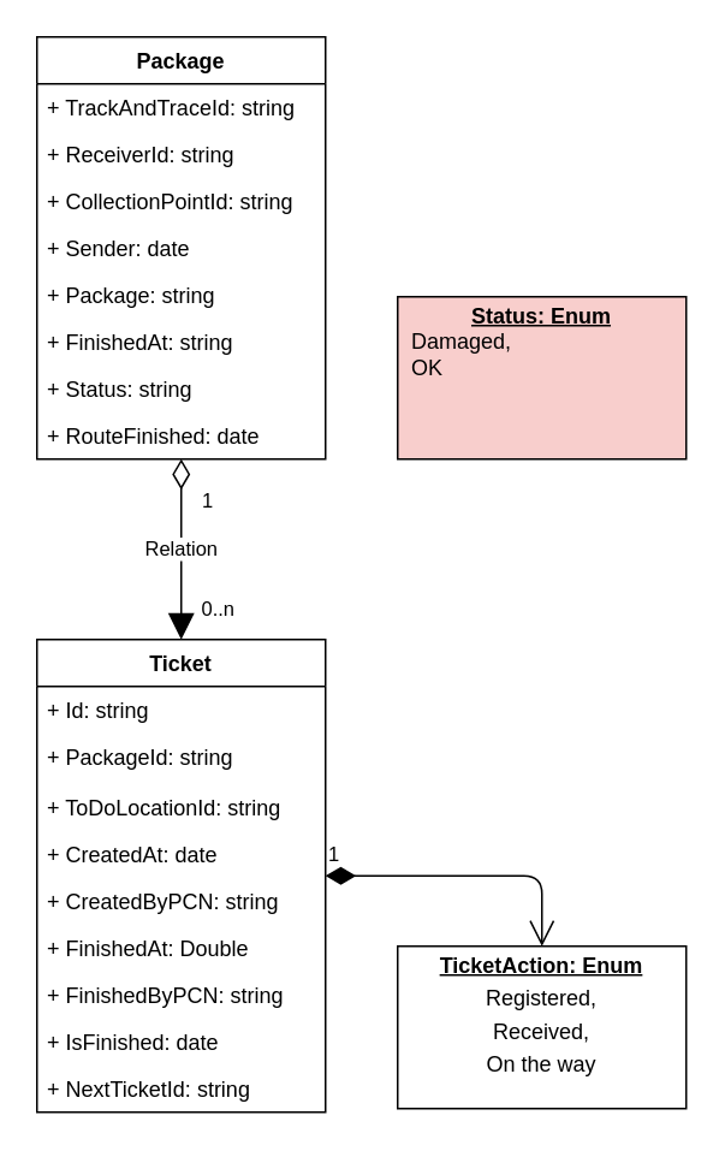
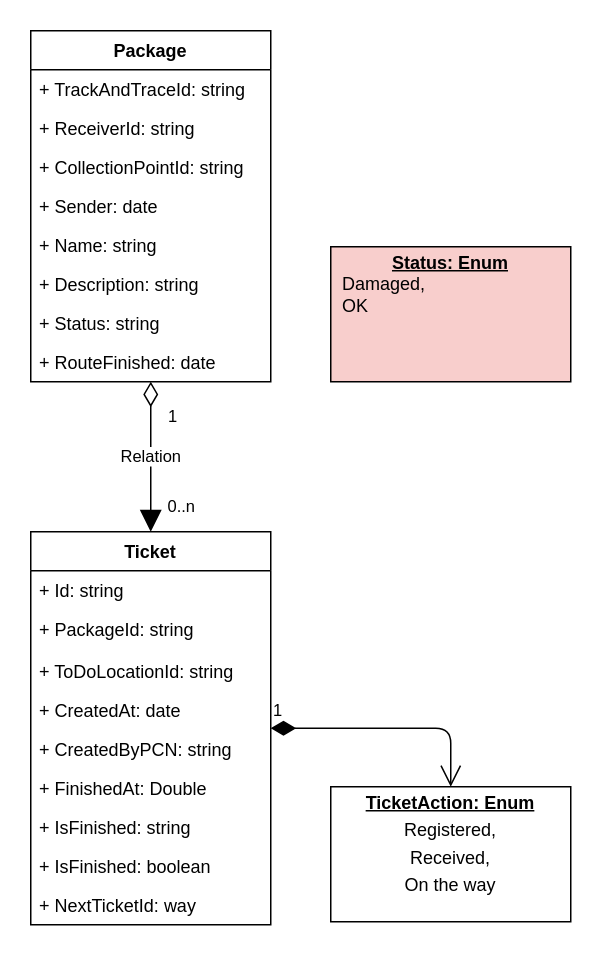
- <mxCell id="7" value="+ Package: string&#10;" style="text;strokeColor=none;fillColor=none;align=left;verticalAlign=top;spacingLeft=4;spacingRight=4;overflow=hidden;rotatable=0;points=[[0,0.5],[1,0.5]];portConstraint=eastwest;" vertex="1" parent="2"><mxGeometry y="130" width="160" height="26" as="geometry" /></mxCell>
+ <mxCell id="7" value="+ Name: string&#10;" style="text;strokeColor=none;fillColor=none;align=left;verticalAlign=top;spacingLeft=4;spacingRight=4;overflow=hidden;rotatable=0;points=[[0,0.5],[1,0.5]];portConstraint=eastwest;" vertex="1" parent="2"><mxGeometry y="130" width="160" height="26" as="geometry" /></mxCell>
- <mxCell id="8" value="+ FinishedAt: string" style="text;strokeColor=none;fillColor=none;align=left;verticalAlign=top;spacingLeft=4;spacingRight=4;overflow=hidden;rotatable=0;points=[[0,0.5],[1,0.5]];portConstraint=eastwest;" vertex="1" parent="2"><mxGeometry y="156" width="160" height="26" as="geometry" /></mxCell>
+ <mxCell id="8" value="+ Description: string" style="text;strokeColor=none;fillColor=none;align=left;verticalAlign=top;spacingLeft=4;spacingRight=4;overflow=hidden;rotatable=0;points=[[0,0.5],[1,0.5]];portConstraint=eastwest;" vertex="1" parent="2"><mxGeometry y="156" width="160" height="26" as="geometry" /></mxCell>
- <mxCell id="19" value="+ FinishedByPCN: string&#10;" style="text;strokeColor=none;fillColor=none;align=left;verticalAlign=top;spacingLeft=4;spacingRight=4;overflow=hidden;rotatable=0;points=[[0,0.5],[1,0.5]];portConstraint=eastwest;" vertex="1" parent="12"><mxGeometry y="184" width="160" height="26" as="geometry" /></mxCell>
+ <mxCell id="19" value="+ IsFinished: string&#10;" style="text;strokeColor=none;fillColor=none;align=left;verticalAlign=top;spacingLeft=4;spacingRight=4;overflow=hidden;rotatable=0;points=[[0,0.5],[1,0.5]];portConstraint=eastwest;" vertex="1" parent="12"><mxGeometry y="184" width="160" height="26" as="geometry" /></mxCell>
- <mxCell id="20" value="+ IsFinished: date&#10;" style="text;strokeColor=none;fillColor=none;align=left;verticalAlign=top;spacingLeft=4;spacingRight=4;overflow=hidden;rotatable=0;points=[[0,0.5],[1,0.5]];portConstraint=eastwest;" vertex="1" parent="12"><mxGeometry y="210" width="160" height="26" as="geometry" /></mxCell>
+ <mxCell id="20" value="+ IsFinished: boolean&#10;" style="text;strokeColor=none;fillColor=none;align=left;verticalAlign=top;spacingLeft=4;spacingRight=4;overflow=hidden;rotatable=0;points=[[0,0.5],[1,0.5]];portConstraint=eastwest;" vertex="1" parent="12"><mxGeometry y="210" width="160" height="26" as="geometry" /></mxCell>
- <mxCell id="21" value="+ NextTicketId: string&#10;" style="text;strokeColor=none;fillColor=none;align=left;verticalAlign=top;spacingLeft=4;spacingRight=4;overflow=hidden;rotatable=0;points=[[0,0.5],[1,0.5]];portConstraint=eastwest;" vertex="1" parent="12"><mxGeometry y="236" width="160" height="26" as="geometry" /></mxCell>
+ <mxCell id="21" value="+ NextTicketId: way&#10;" style="text;strokeColor=none;fillColor=none;align=left;verticalAlign=top;spacingLeft=4;spacingRight=4;overflow=hidden;rotatable=0;points=[[0,0.5],[1,0.5]];portConstraint=eastwest;" vertex="1" parent="12"><mxGeometry y="236" width="160" height="26" as="geometry" /></mxCell>
